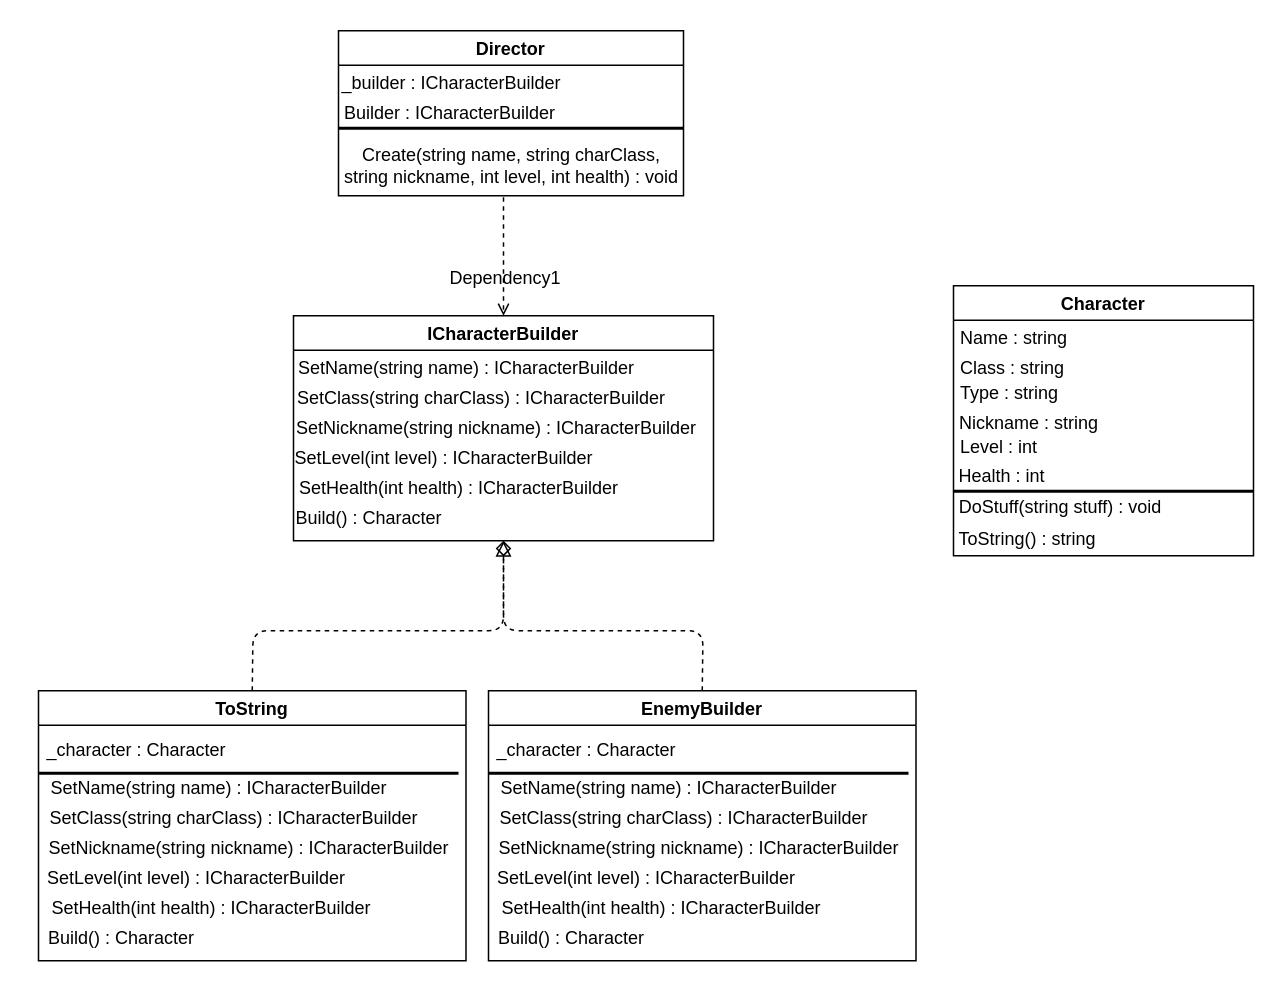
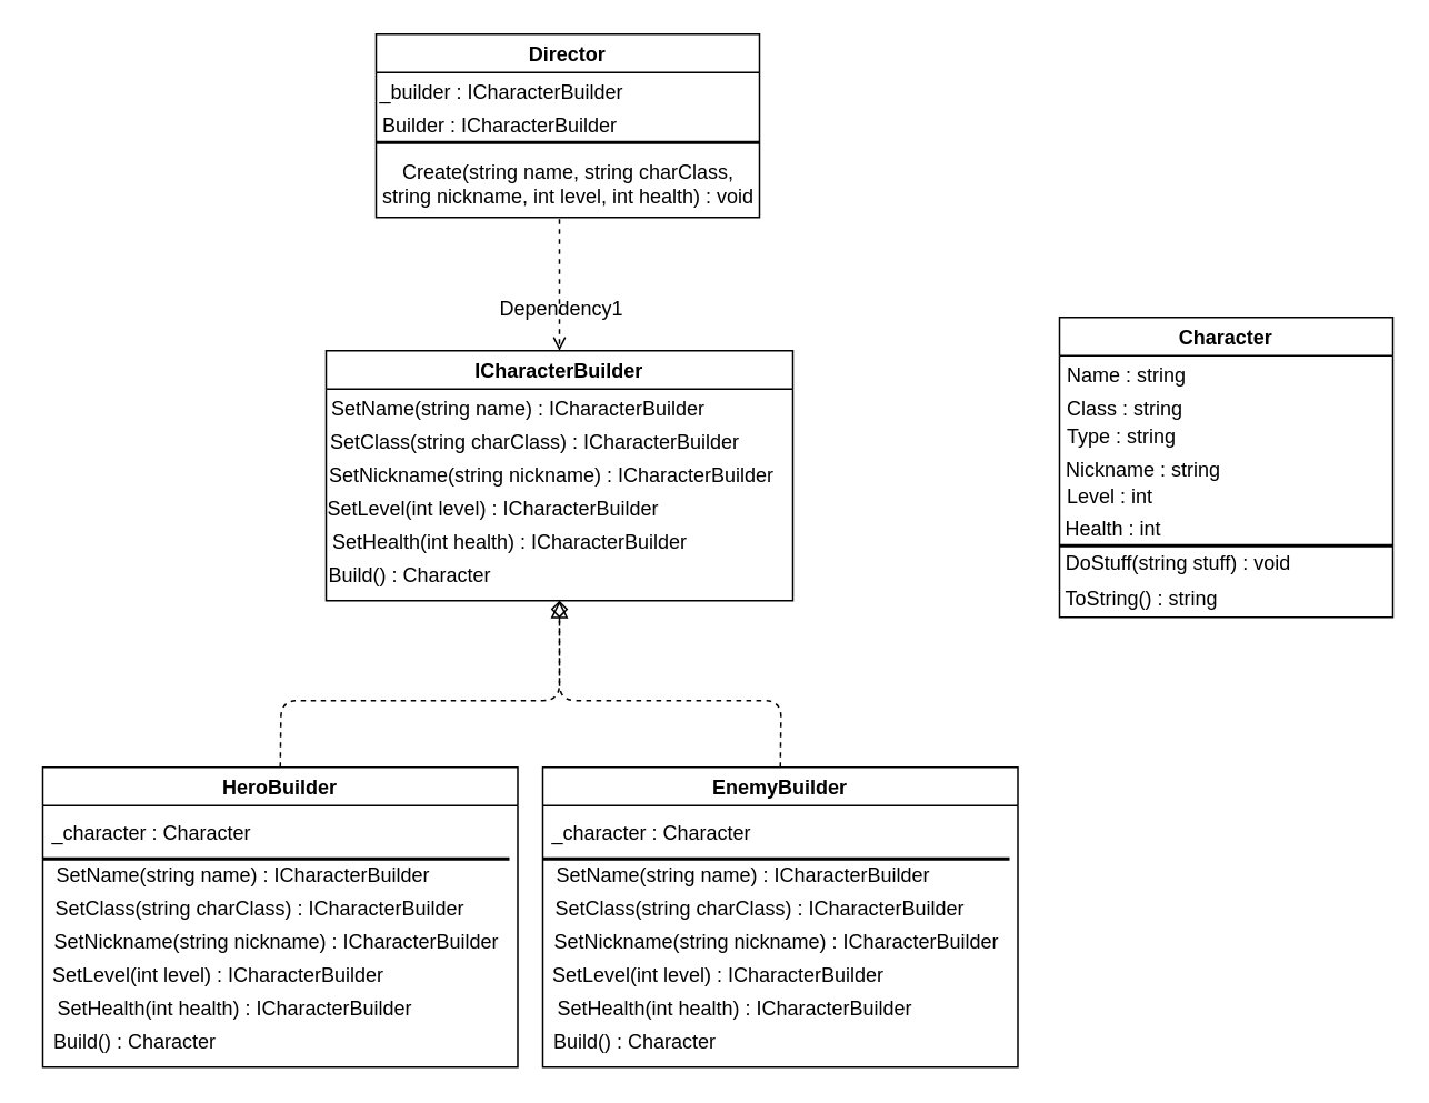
- <mxCell id="9" value="ToString" style="swimlane;" vertex="1" parent="1"><mxGeometry y="460" width="285" height="180" as="geometry" x="25" /></mxCell>
+ <mxCell id="9" value="HeroBuilder" style="swimlane;" vertex="1" parent="1"><mxGeometry y="460" width="285" height="180" as="geometry" x="25" /></mxCell>
